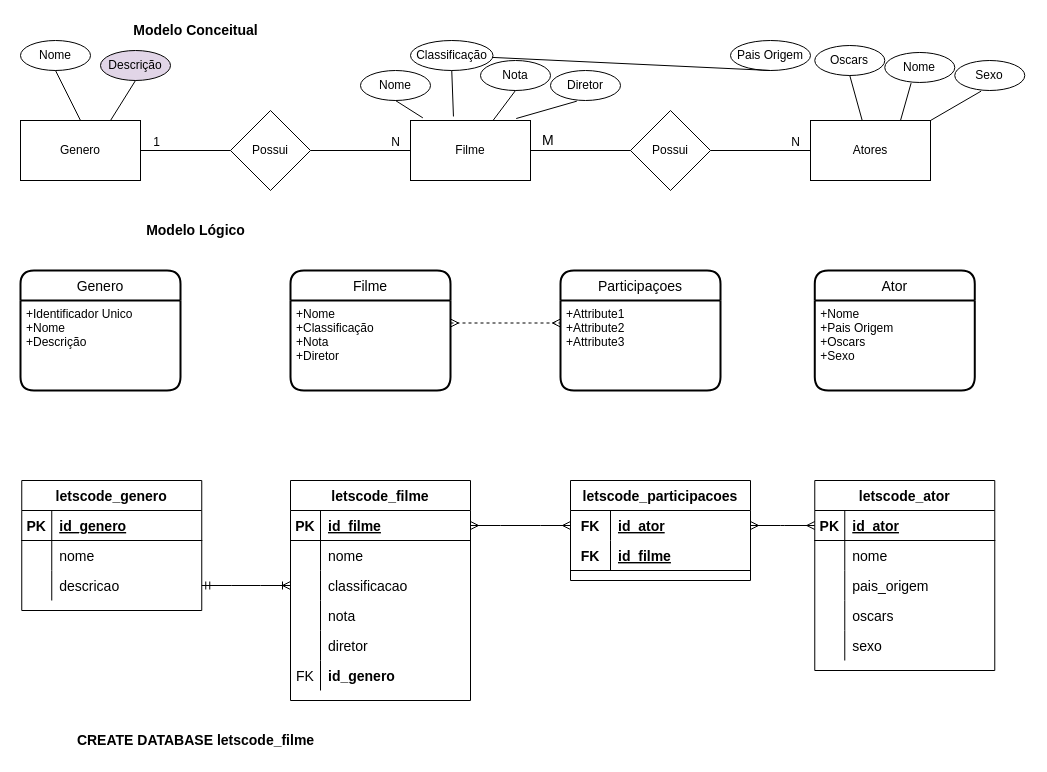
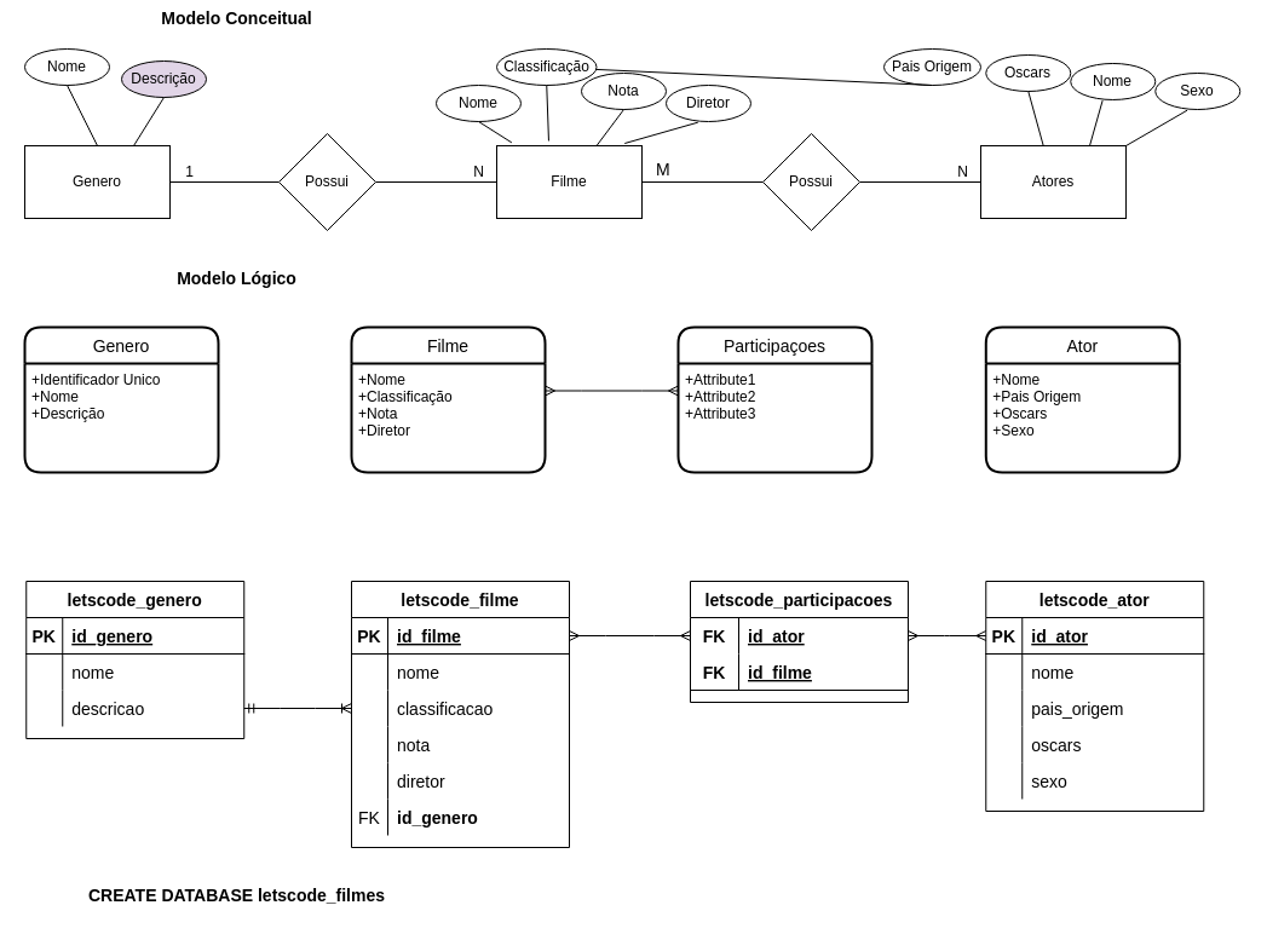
- <mxCell id="19" value="&lt;font style=&quot;font-size: 14px&quot;&gt;&lt;b&gt;Modelo Conceitual&lt;/b&gt;&lt;/font&gt;" style="text;html=1;align=center;verticalAlign=middle;resizable=0;points=[];autosize=1;strokeColor=none;fillColor=none;" vertex="1" parent="1"><mxGeometry x="125" y="20" width="140" height="20" as="geometry" /></mxCell>
+ <mxCell id="19" value="&lt;font style=&quot;font-size: 14px&quot;&gt;&lt;b&gt;Modelo Conceitual&lt;/b&gt;&lt;/font&gt;" style="text;html=1;align=center;verticalAlign=middle;resizable=0;points=[];autosize=1;strokeColor=none;fillColor=none;" vertex="1" parent="1"><mxGeometry x="125" y="5" width="140" height="20" as="geometry" /></mxCell>
- <mxCell id="101" value="" style="edgeStyle=entityRelationEdgeStyle;fontSize=12;html=1;endArrow=ERmany;startArrow=ERmany;rounded=0;entryX=0;entryY=0.25;entryDx=0;entryDy=0;exitX=1;exitY=0.25;exitDx=0;exitDy=0;dashed=1;" edge="1" parent="1" source="26" target="91"><mxGeometry width="100" height="100" relative="1" as="geometry"><mxPoint x="460" y="320" as="sourcePoint" /><mxPoint x="560" y="320" as="targetPoint" /></mxGeometry></mxCell>
+ <mxCell id="101" value="" style="edgeStyle=entityRelationEdgeStyle;fontSize=12;html=1;endArrow=ERmany;startArrow=ERmany;rounded=0;entryX=0;entryY=0.25;entryDx=0;entryDy=0;exitX=1;exitY=0.25;exitDx=0;exitDy=0;" edge="1" parent="1" source="26" target="91"><mxGeometry width="100" height="100" relative="1" as="geometry"><mxPoint x="460" y="320" as="sourcePoint" /><mxPoint x="560" y="320" as="targetPoint" /></mxGeometry></mxCell>
- <mxCell id="89" value="&lt;font style=&quot;font-size: 14px&quot;&gt;&lt;b&gt;CREATE DATABASE letscode_filme&lt;/b&gt;&lt;/font&gt;" style="text;html=1;align=center;verticalAlign=middle;resizable=0;points=[];autosize=1;strokeColor=none;fillColor=none;" vertex="1" parent="1"><mxGeometry x="65" y="730" width="260" height="20" as="geometry" /></mxCell>
+ <mxCell id="89" value="&lt;font style=&quot;font-size: 14px&quot;&gt;&lt;b&gt;CREATE DATABASE letscode_filmes&lt;/b&gt;&lt;/font&gt;" style="text;html=1;align=center;verticalAlign=middle;resizable=0;points=[];autosize=1;strokeColor=none;fillColor=none;" vertex="1" parent="1"><mxGeometry x="65" y="730" width="260" height="20" as="geometry" /></mxCell>
